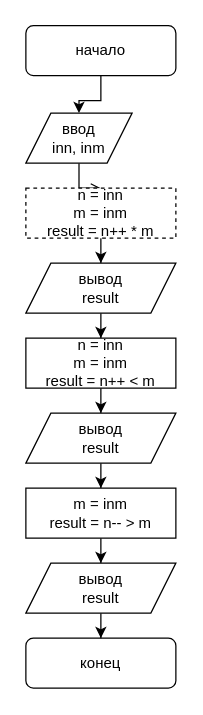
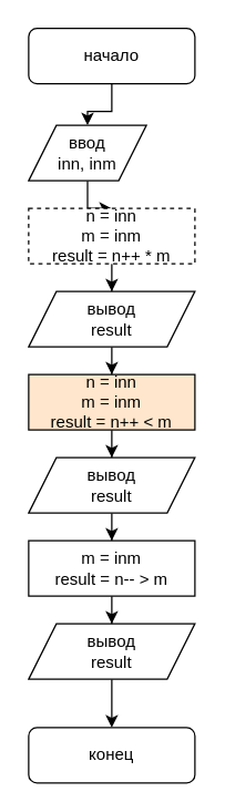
- <mxCell id="5" value="" style="edgeStyle=orthogonalEdgeStyle;rounded=0;orthogonalLoop=1;jettySize=auto;html=1;endArrow=open;" edge="1" parent="1" source="6" target="8"><mxGeometry relative="1" as="geometry" /></mxCell>
+ <mxCell id="5" value="" style="edgeStyle=orthogonalEdgeStyle;rounded=0;orthogonalLoop=1;jettySize=auto;html=1;" edge="1" parent="1" source="6" target="8"><mxGeometry relative="1" as="geometry" /></mxCell>
- <mxCell id="12" value="n = inn&lt;br&gt;m = inm&lt;br&gt;result = n++ &amp;lt; m" style="whiteSpace=wrap;html=1;rounded=0;shadow=0;strokeWidth=1;glass=0;" vertex="1" parent="1"><mxGeometry x="20" y="270" width="120" height="40" as="geometry" /></mxCell>
+ <mxCell id="12" value="n = inn&lt;br&gt;m = inm&lt;br&gt;result = n++ &amp;lt; m" style="whiteSpace=wrap;html=1;rounded=0;shadow=0;strokeWidth=1;glass=0;fillColor=#ffe6cc;" vertex="1" parent="1"><mxGeometry x="20" y="270" width="120" height="40" as="geometry" /></mxCell>
- <mxCell id="4" value="конец" style="rounded=1;whiteSpace=wrap;html=1;fontSize=12;glass=0;strokeWidth=1;shadow=0;" parent="1" vertex="1"><mxGeometry x="20" y="510" width="120" height="40" as="geometry" /></mxCell>
+ <mxCell id="4" value="конец" style="rounded=1;whiteSpace=wrap;html=1;fontSize=12;glass=0;strokeWidth=1;shadow=0;" parent="1" vertex="1"><mxGeometry x="20" y="525" width="120" height="40" as="geometry" /></mxCell>
